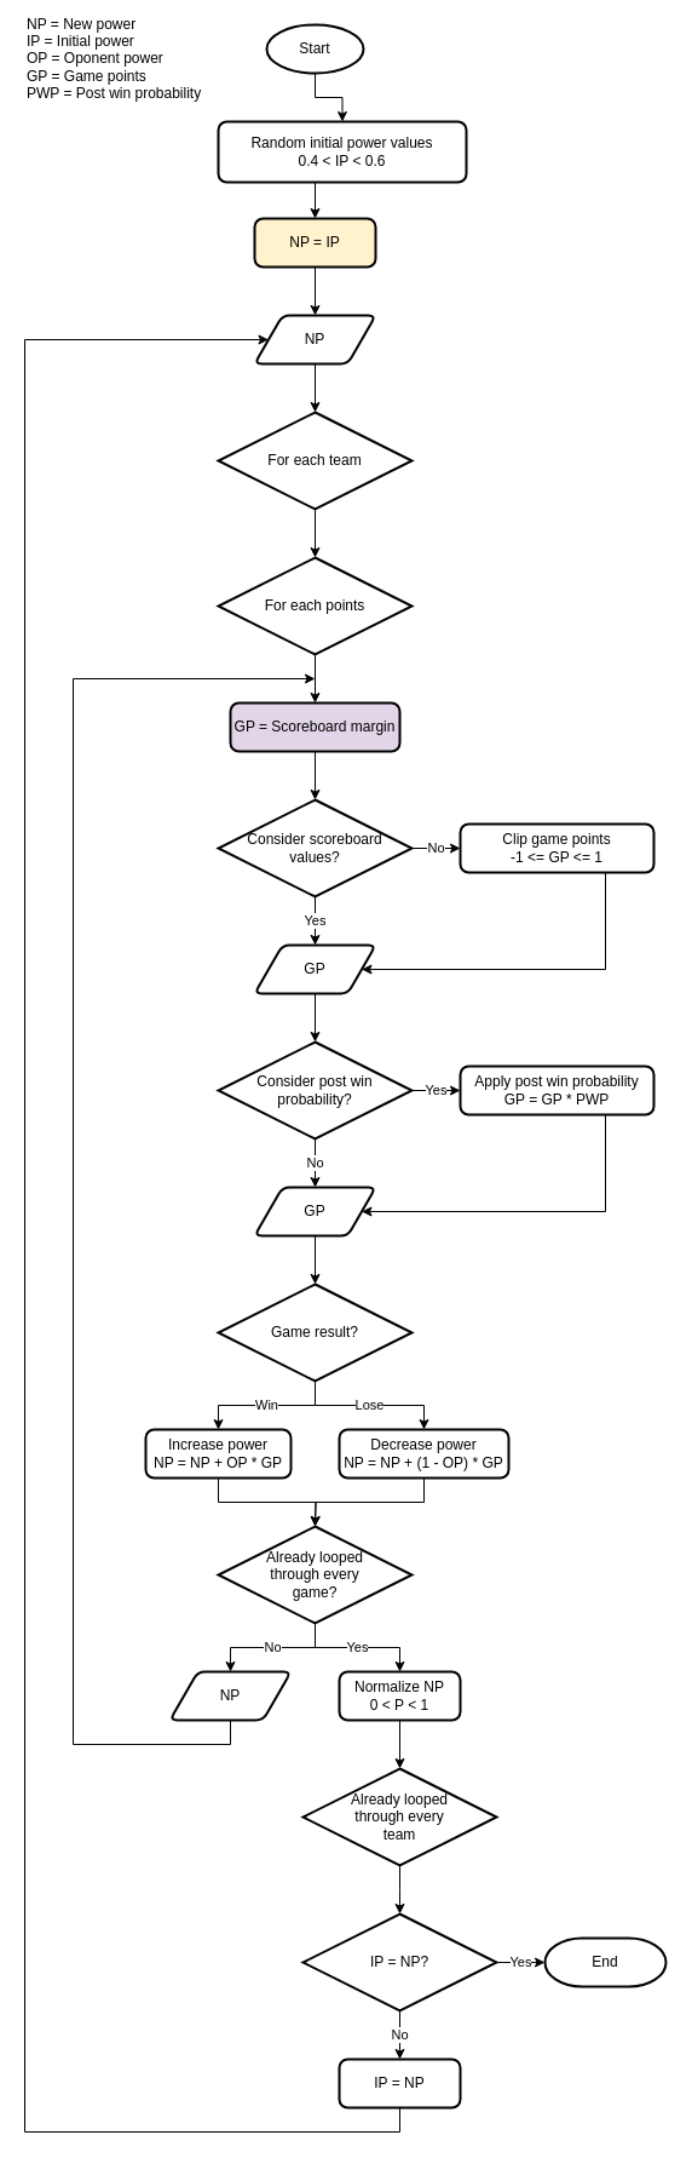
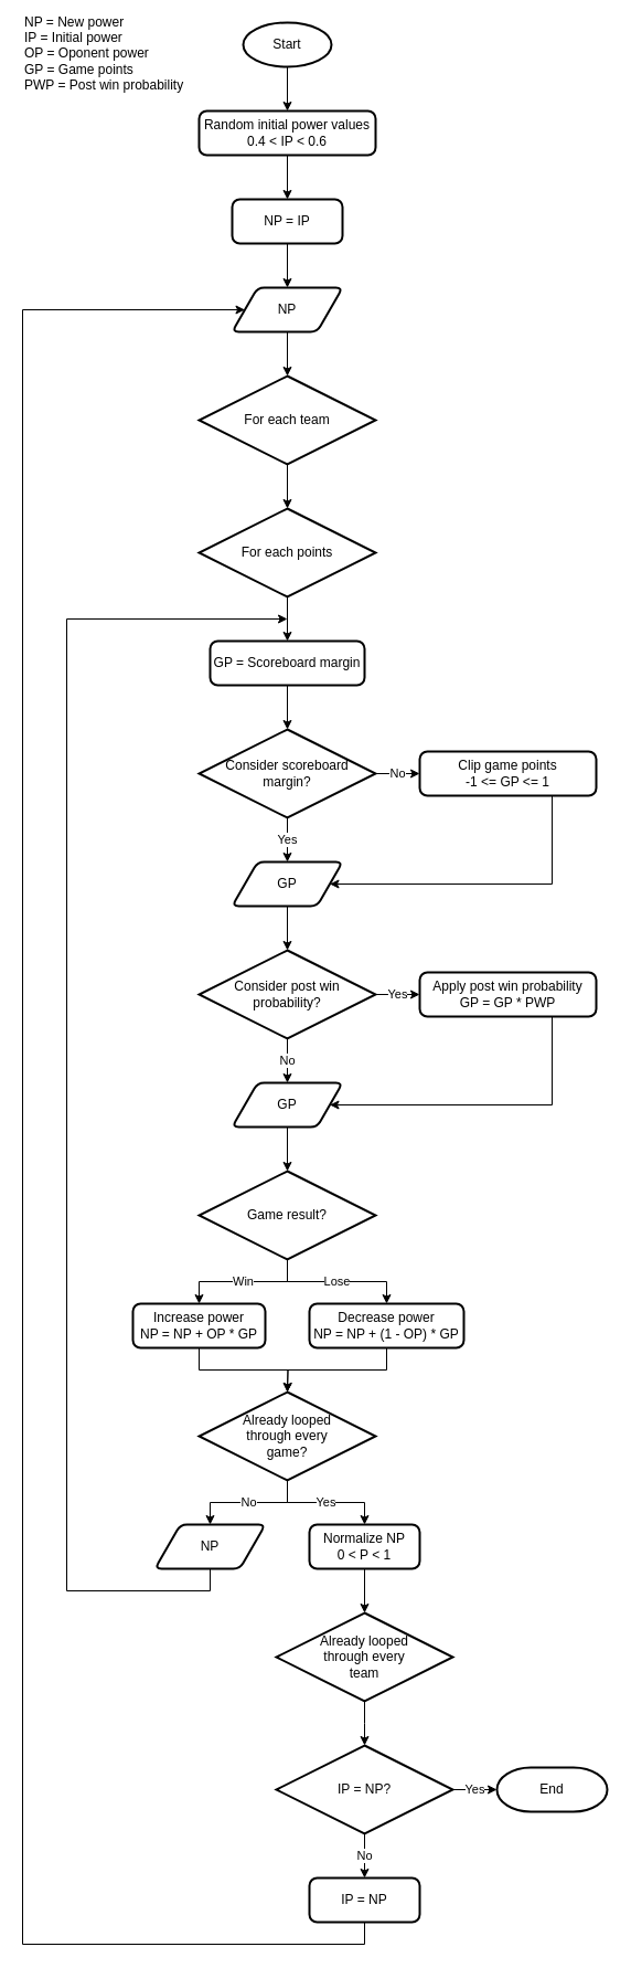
- <mxCell id="5" value="Random initial power values&lt;br&gt;0.4 &amp;lt; IP &amp;lt; 0.6" style="rounded=1;whiteSpace=wrap;html=1;absoluteArcSize=1;arcSize=14;strokeWidth=2;" vertex="1" parent="1"><mxGeometry x="180" y="100" width="205" height="50" as="geometry" /></mxCell>
+ <mxCell id="5" value="Random initial power values&lt;br&gt;0.4 &amp;lt; IP &amp;lt; 0.6" style="rounded=1;whiteSpace=wrap;html=1;absoluteArcSize=1;arcSize=14;strokeWidth=2;" vertex="1" parent="1"><mxGeometry x="180" y="100" width="160" height="40" as="geometry" /></mxCell>
- <mxCell id="53" value="NP = IP" style="rounded=1;whiteSpace=wrap;html=1;absoluteArcSize=1;arcSize=14;strokeWidth=2;fillColor=#fff2cc;" vertex="1" parent="1"><mxGeometry x="210" y="180" width="100" height="40" as="geometry" /></mxCell>
+ <mxCell id="53" value="NP = IP" style="rounded=1;whiteSpace=wrap;html=1;absoluteArcSize=1;arcSize=14;strokeWidth=2;" vertex="1" parent="1"><mxGeometry x="210" y="180" width="100" height="40" as="geometry" /></mxCell>
- <mxCell id="11" value="GP = Scoreboard margin" style="rounded=1;whiteSpace=wrap;html=1;absoluteArcSize=1;arcSize=14;strokeWidth=2;fillColor=#e1d5e7;" vertex="1" parent="1"><mxGeometry x="190" y="580" width="140" height="40" as="geometry" /></mxCell>
+ <mxCell id="11" value="GP = Scoreboard margin" style="rounded=1;whiteSpace=wrap;html=1;absoluteArcSize=1;arcSize=14;strokeWidth=2;" vertex="1" parent="1"><mxGeometry x="190" y="580" width="140" height="40" as="geometry" /></mxCell>
- <mxCell id="22" value="Consider scoreboard&lt;br&gt;values?" style="strokeWidth=2;html=1;shape=mxgraph.flowchart.decision;whiteSpace=wrap;" vertex="1" parent="1"><mxGeometry x="180" y="660" width="160" height="80" as="geometry" /></mxCell>
+ <mxCell id="22" value="Consider scoreboard&lt;br&gt;margin?" style="strokeWidth=2;html=1;shape=mxgraph.flowchart.decision;whiteSpace=wrap;" vertex="1" parent="1"><mxGeometry x="180" y="660" width="160" height="80" as="geometry" /></mxCell>
